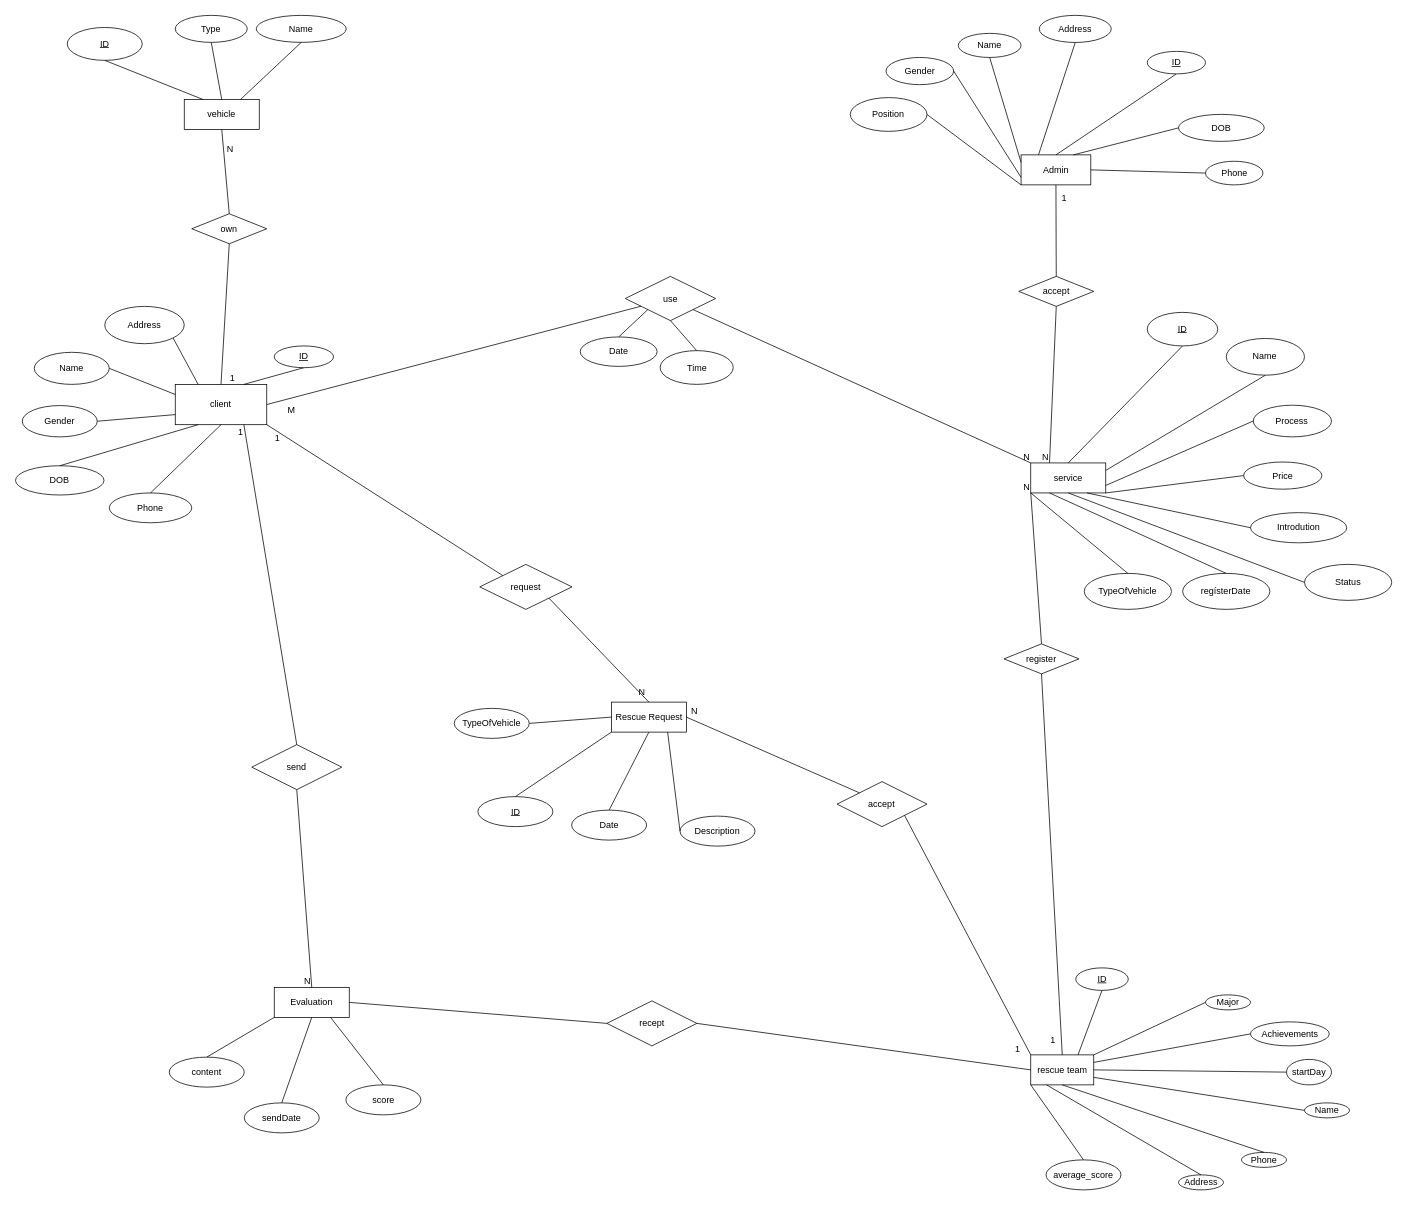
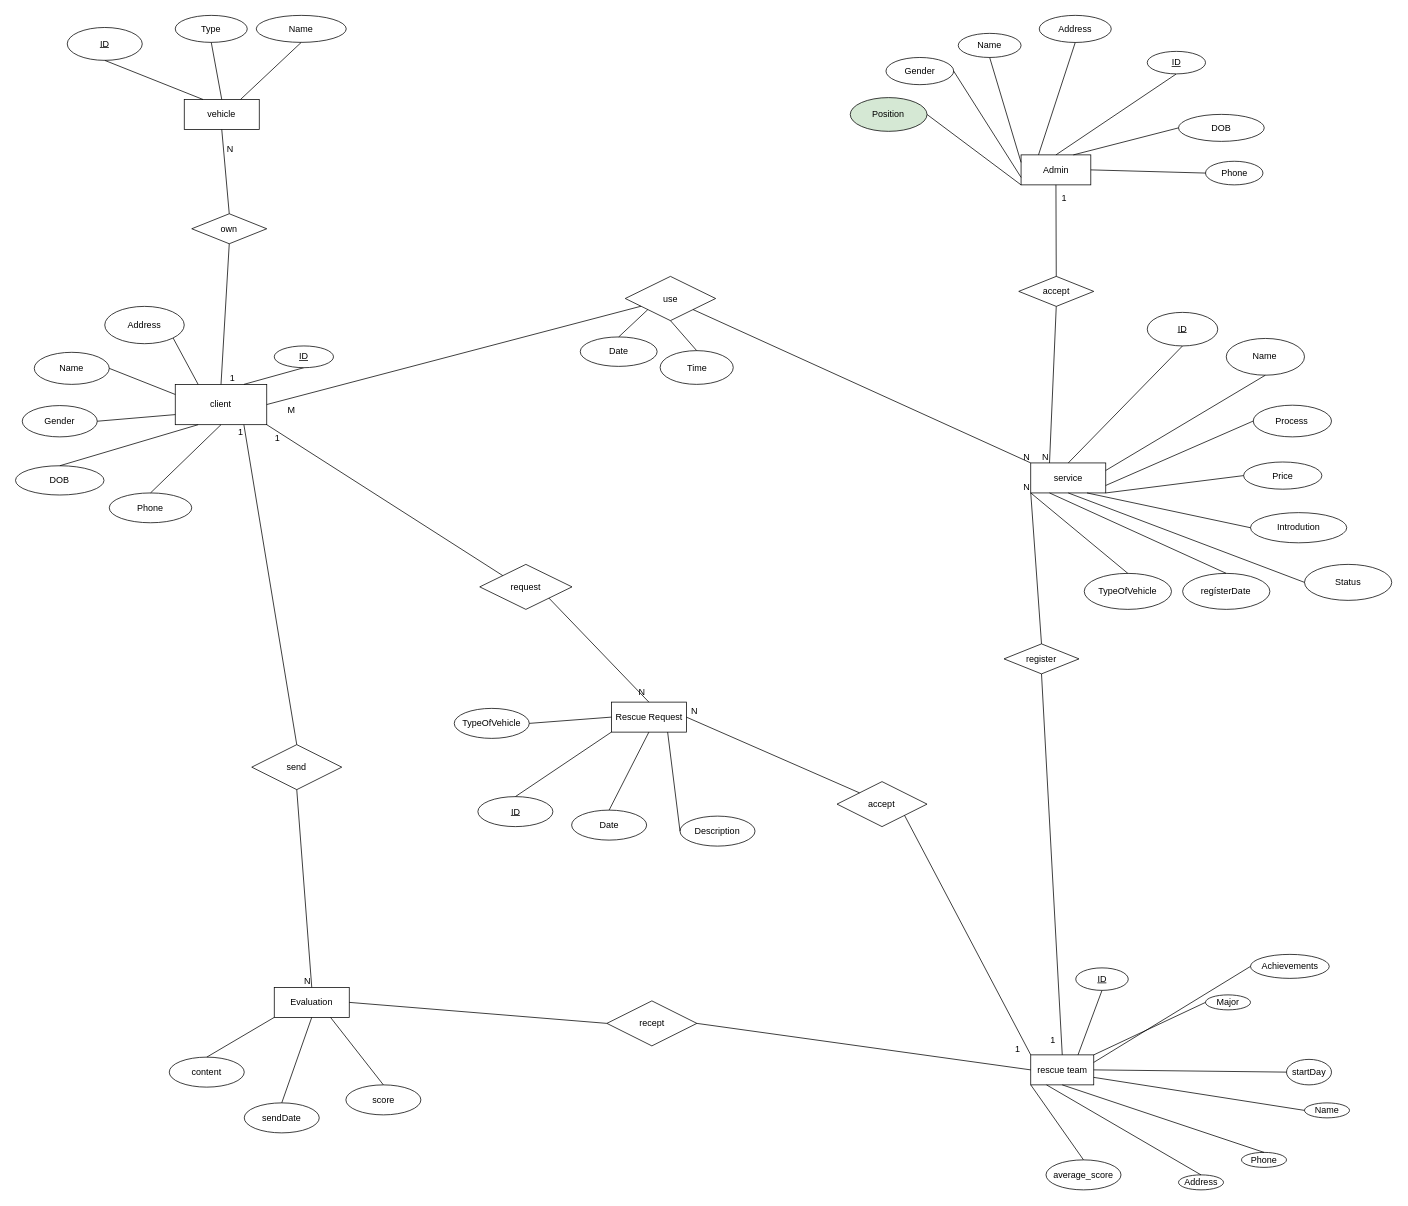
- <mxCell id="40" value="Position" style="ellipse;whiteSpace=wrap;html=1;align=center;" parent="1" vertex="1"><mxGeometry x="1133" y="129.63" width="102.39" height="45" as="geometry" /></mxCell>
+ <mxCell id="40" value="Position" style="ellipse;whiteSpace=wrap;html=1;align=center;fillColor=#d5e8d4;" parent="1" vertex="1"><mxGeometry x="1133" y="129.63" width="102.39" height="45" as="geometry" /></mxCell>
- <mxCell id="55" value="Achievements" style="ellipse;whiteSpace=wrap;html=1;align=center;" parent="1" vertex="1"><mxGeometry x="1666.67" y="1362" width="105" height="32" as="geometry" /></mxCell>
+ <mxCell id="55" value="Achievements" style="ellipse;whiteSpace=wrap;html=1;align=center;" parent="1" vertex="1"><mxGeometry x="1666.67" y="1272" width="105" height="32" as="geometry" /></mxCell>
